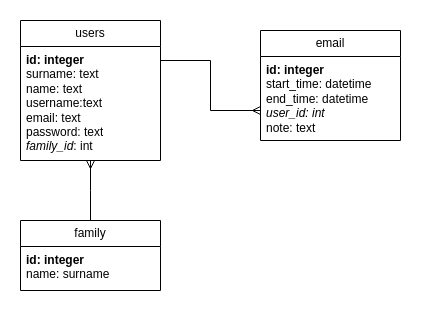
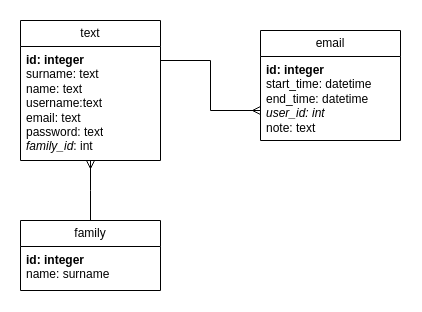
- <mxCell id="2" value="users" style="swimlane;fontStyle=0;childLayout=stackLayout;horizontal=1;startSize=26;fillColor=none;horizontalStack=0;resizeParent=1;resizeParentMax=0;resizeLast=0;collapsible=1;marginBottom=0;whiteSpace=wrap;html=1;" vertex="1" parent="1"><mxGeometry x="20" y="20" width="140" height="140" as="geometry" /></mxCell>
+ <mxCell id="2" value="text" style="swimlane;fontStyle=0;childLayout=stackLayout;horizontal=1;startSize=26;fillColor=none;horizontalStack=0;resizeParent=1;resizeParentMax=0;resizeLast=0;collapsible=1;marginBottom=0;whiteSpace=wrap;html=1;" vertex="1" parent="1"><mxGeometry x="20" y="20" width="140" height="140" as="geometry" /></mxCell>
